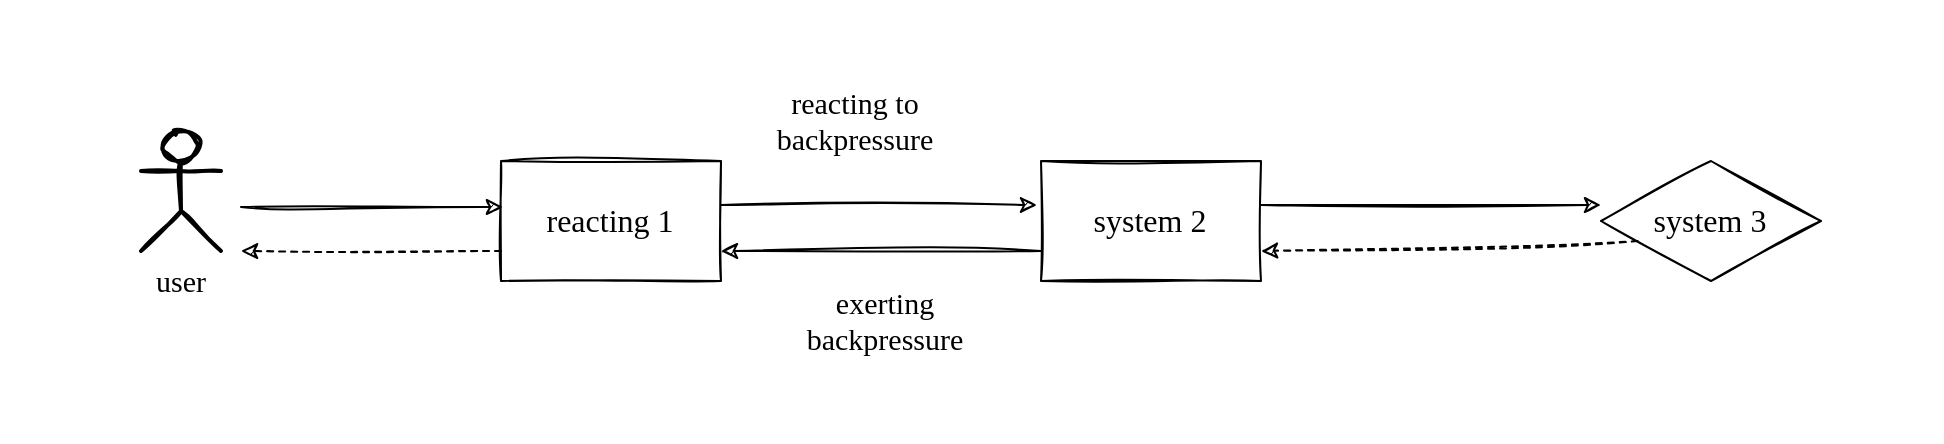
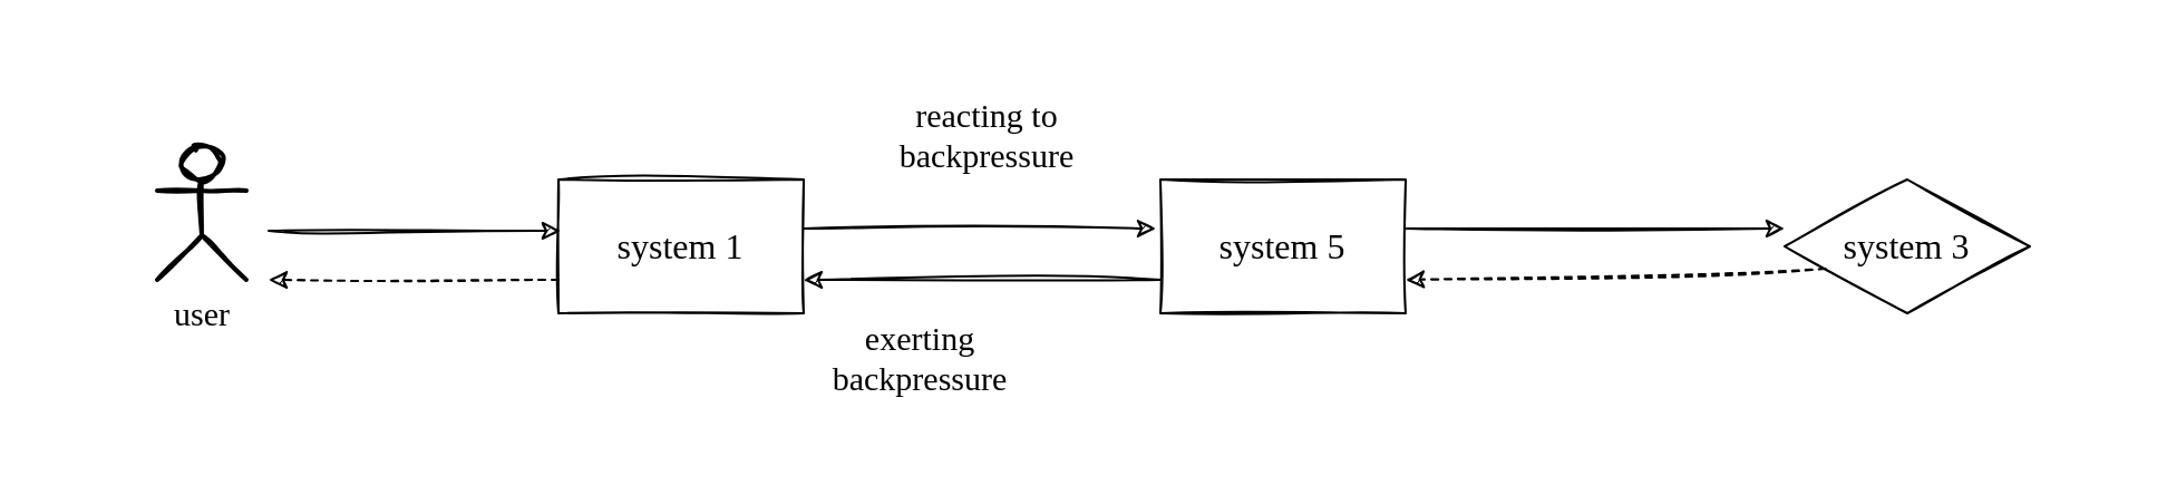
- <mxCell id="13" value="&lt;font face=&quot;Comic Sans MS&quot; style=&quot;font-size: 15px&quot;&gt;reacting to backpressure&lt;/font&gt;" style="text;html=1;strokeColor=none;fillColor=none;align=center;verticalAlign=middle;whiteSpace=wrap;rounded=0;sketch=1;" vertex="1" parent="1"><mxGeometry x="385" y="50" width="85" height="20" as="geometry" /></mxCell>
+ <mxCell id="13" value="&lt;font face=&quot;Comic Sans MS&quot; style=&quot;font-size: 15px&quot;&gt;reacting to backpressure&lt;/font&gt;" style="text;html=1;strokeColor=none;fillColor=none;align=center;verticalAlign=middle;whiteSpace=wrap;rounded=0;sketch=1;" vertex="1" parent="1"><mxGeometry x="400" y="50" width="85" height="20" as="geometry" /></mxCell>
- <mxCell id="2" value="&lt;font face=&quot;Comic Sans MS&quot; style=&quot;font-size: 16px&quot;&gt;reacting 1&lt;/font&gt;" style="rounded=0;whiteSpace=wrap;html=1;sketch=1;" vertex="1" parent="1"><mxGeometry x="250" y="80" width="110" height="60" as="geometry" /></mxCell>
+ <mxCell id="2" value="&lt;font face=&quot;Comic Sans MS&quot; style=&quot;font-size: 16px&quot;&gt;system 1&lt;/font&gt;" style="rounded=0;whiteSpace=wrap;html=1;sketch=1;" vertex="1" parent="1"><mxGeometry x="250" y="80" width="110" height="60" as="geometry" /></mxCell>
- <mxCell id="3" value="&lt;font face=&quot;Comic Sans MS&quot; style=&quot;font-size: 16px&quot;&gt;system 2&lt;/font&gt;" style="rounded=0;whiteSpace=wrap;html=1;sketch=1;" vertex="1" parent="1"><mxGeometry x="520" y="80" width="110" height="60" as="geometry" /></mxCell>
+ <mxCell id="3" value="&lt;font face=&quot;Comic Sans MS&quot; style=&quot;font-size: 16px&quot;&gt;system 5&lt;/font&gt;" style="rounded=0;whiteSpace=wrap;html=1;sketch=1;" vertex="1" parent="1"><mxGeometry x="520" y="80" width="110" height="60" as="geometry" /></mxCell>
- <mxCell id="12" value="&lt;font face=&quot;Comic Sans MS&quot; style=&quot;font-size: 15px&quot;&gt;exerting backpressure&lt;/font&gt;" style="text;html=1;strokeColor=none;fillColor=none;align=center;verticalAlign=middle;whiteSpace=wrap;rounded=0;sketch=1;" vertex="1" parent="1"><mxGeometry x="405" y="150" width="75" height="20" as="geometry" /></mxCell>
+ <mxCell id="12" value="&lt;font face=&quot;Comic Sans MS&quot; style=&quot;font-size: 15px&quot;&gt;exerting backpressure&lt;/font&gt;" style="text;html=1;strokeColor=none;fillColor=none;align=center;verticalAlign=middle;whiteSpace=wrap;rounded=0;sketch=1;" vertex="1" parent="1"><mxGeometry x="375" y="150" width="75" height="20" as="geometry" /></mxCell>
